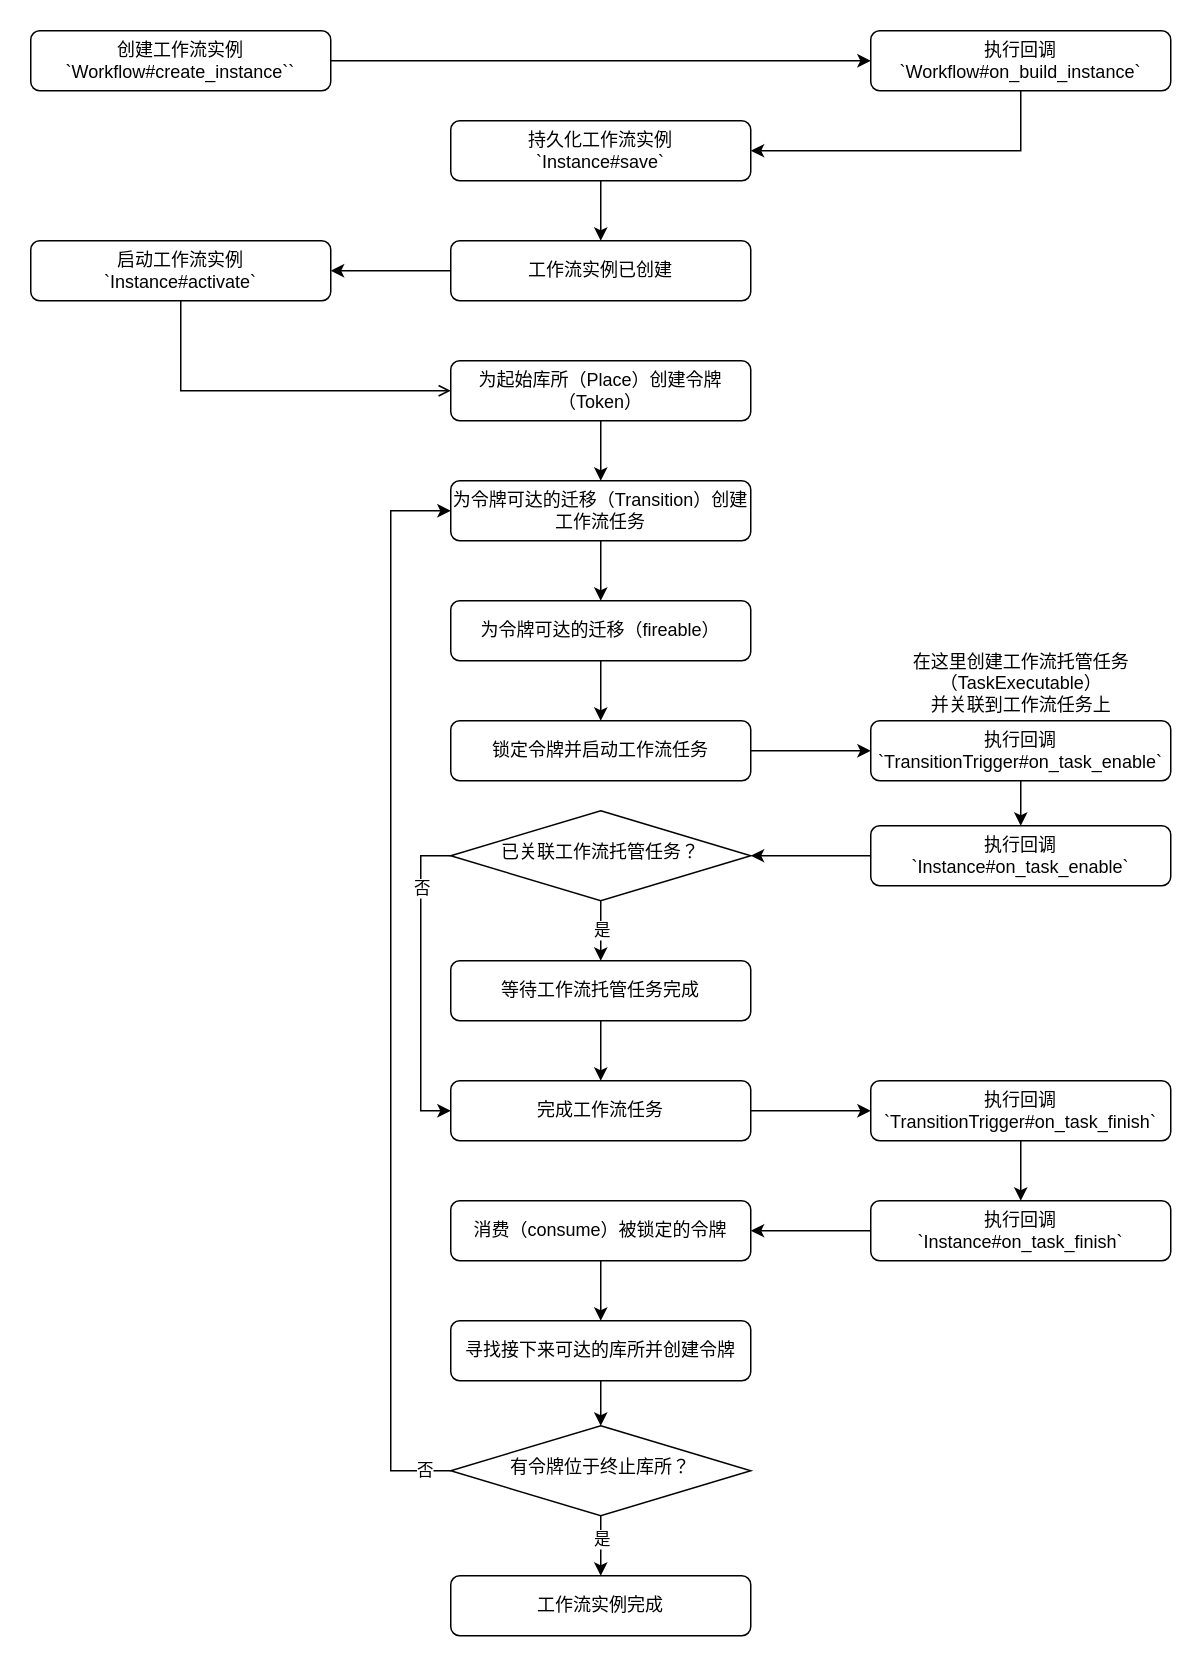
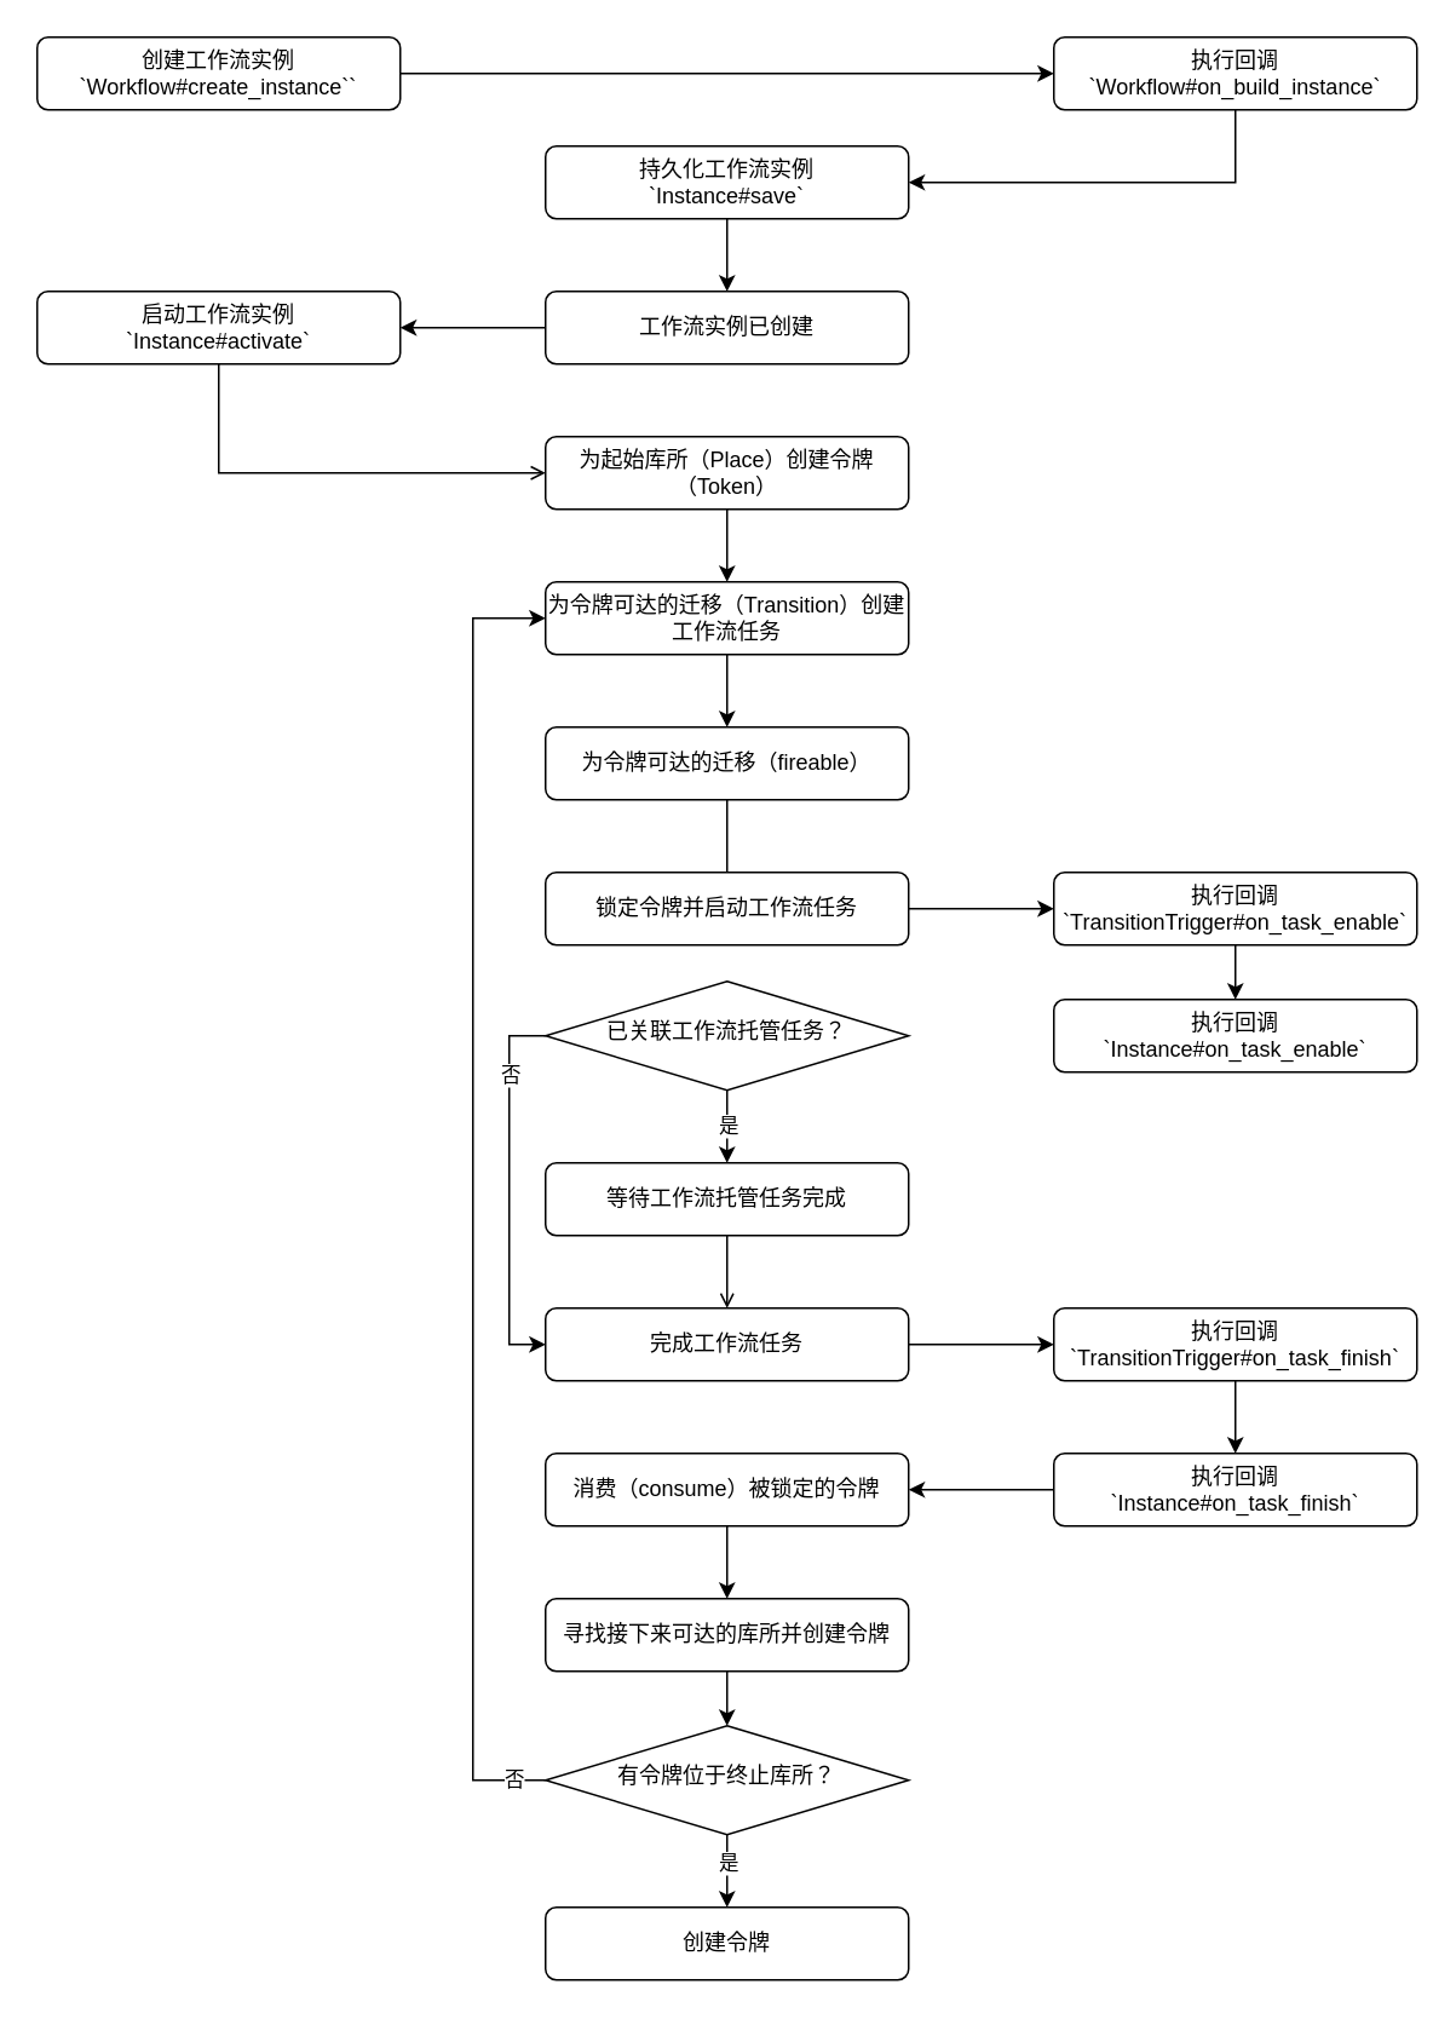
- <mxCell id="47" value="在这里创建&lt;span style=&quot;background-color: rgb(255 , 255 , 255)&quot;&gt;工作流托管任务&lt;/span&gt;&lt;br&gt;（Task&lt;span&gt;Executable）&lt;br&gt;并关联到工作流任务上&lt;/span&gt;" style="text;html=1;align=center;verticalAlign=middle;resizable=0;points=[];autosize=1;" parent="1" vertex="1"><mxGeometry x="600" y="430" width="160" height="50" as="geometry" /></mxCell>
- <mxCell id="43" style="edgeStyle=orthogonalEdgeStyle;rounded=0;orthogonalLoop=1;jettySize=auto;html=1;exitX=0.5;exitY=1;exitDx=0;exitDy=0;entryX=0.5;entryY=0;entryDx=0;entryDy=0;" parent="1" source="44" target="11" edge="1"><mxGeometry relative="1" as="geometry" /></mxCell>
+ <mxCell id="43" style="edgeStyle=orthogonalEdgeStyle;rounded=0;orthogonalLoop=1;jettySize=auto;html=1;exitX=0.5;exitY=1;exitDx=0;exitDy=0;entryX=0.5;entryY=0;entryDx=0;entryDy=0;endArrow=none;" parent="1" source="44" target="11" edge="1"><mxGeometry relative="1" as="geometry" /></mxCell>
- <mxCell id="14" style="edgeStyle=orthogonalEdgeStyle;rounded=0;orthogonalLoop=1;jettySize=auto;html=1;exitX=0;exitY=0.5;exitDx=0;exitDy=0;entryX=1;entryY=0.5;entryDx=0;entryDy=0;" parent="1" source="15" target="20" edge="1"><mxGeometry relative="1" as="geometry" /></mxCell>
- <mxCell id="45" style="edgeStyle=orthogonalEdgeStyle;rounded=0;orthogonalLoop=1;jettySize=auto;html=1;exitX=0.5;exitY=1;exitDx=0;exitDy=0;entryX=0.5;entryY=0;entryDx=0;entryDy=0;" parent="1" source="46" target="23" edge="1"><mxGeometry relative="1" as="geometry" /></mxCell>
+ <mxCell id="45" style="edgeStyle=orthogonalEdgeStyle;rounded=0;orthogonalLoop=1;jettySize=auto;html=1;exitX=0.5;exitY=1;exitDx=0;exitDy=0;entryX=0.5;entryY=0;entryDx=0;entryDy=0;endArrow=open;" parent="1" source="46" target="23" edge="1"><mxGeometry relative="1" as="geometry" /></mxCell>
- <mxCell id="40" value="工作流实例完成" style="rounded=1;whiteSpace=wrap;html=1;fontSize=12;glass=0;strokeWidth=1;shadow=0;" parent="1" vertex="1"><mxGeometry x="300" y="1050" width="200" height="40" as="geometry" /></mxCell>
+ <mxCell id="40" value="创建令牌" style="rounded=1;whiteSpace=wrap;html=1;fontSize=12;glass=0;strokeWidth=1;shadow=0;" parent="1" vertex="1"><mxGeometry x="300" y="1050" width="200" height="40" as="geometry" /></mxCell>
